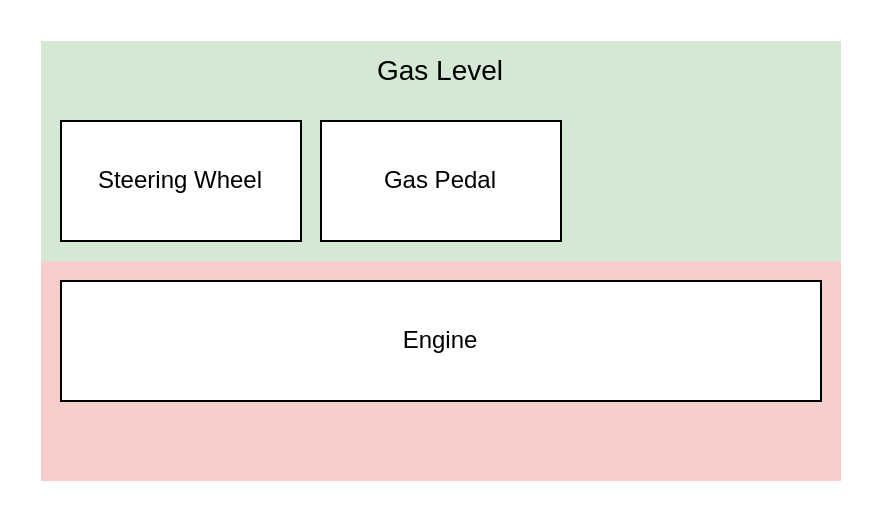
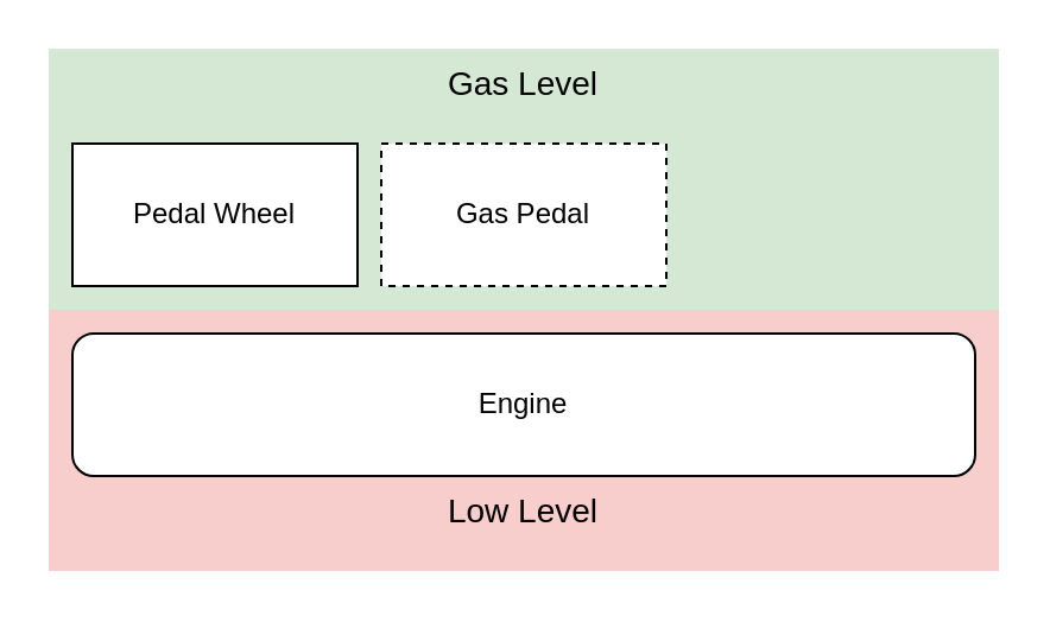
- <mxCell id="10" value="Steering Wheel" style="rounded=0;whiteSpace=wrap;html=1;movable=1;resizable=1;rotatable=1;deletable=1;editable=1;connectable=1;" vertex="1" parent="9"><mxGeometry width="120" height="60" as="geometry" /></mxCell>
+ <mxCell id="10" value="Pedal Wheel" style="rounded=0;whiteSpace=wrap;html=1;movable=1;resizable=1;rotatable=1;deletable=1;editable=1;connectable=1;" vertex="1" parent="9"><mxGeometry width="120" height="60" as="geometry" /></mxCell>
- <mxCell id="11" value="Gas Pedal" style="rounded=0;whiteSpace=wrap;html=1;movable=1;resizable=1;rotatable=1;deletable=1;editable=1;connectable=1;" vertex="1" parent="9"><mxGeometry x="130" width="120" height="60" as="geometry" /></mxCell>
+ <mxCell id="11" value="Gas Pedal" style="rounded=0;whiteSpace=wrap;html=1;movable=1;resizable=1;rotatable=1;deletable=1;editable=1;connectable=1;dashed=1;" vertex="1" parent="9"><mxGeometry x="130" width="120" height="60" as="geometry" /></mxCell>
- <mxCell id="8" value="Engine" style="rounded=0;whiteSpace=wrap;html=1;" vertex="1" parent="1"><mxGeometry x="30" y="140" width="380" height="60" as="geometry" /></mxCell>
+ <mxCell id="8" value="Engine" style="whiteSpace=wrap;html=1;rounded=1;" vertex="1" parent="1"><mxGeometry x="30" y="140" width="380" height="60" as="geometry" /></mxCell>
+ <mxCell id="4" value="&lt;font style=&quot;font-size: 14px;&quot;&gt;Low Level&lt;/font&gt;" style="text;html=1;strokeColor=none;fillColor=none;align=center;verticalAlign=middle;whiteSpace=wrap;rounded=0;" vertex="1" parent="2"><mxGeometry x="160" y="70" width="80" height="30" as="geometry" /></mxCell>
